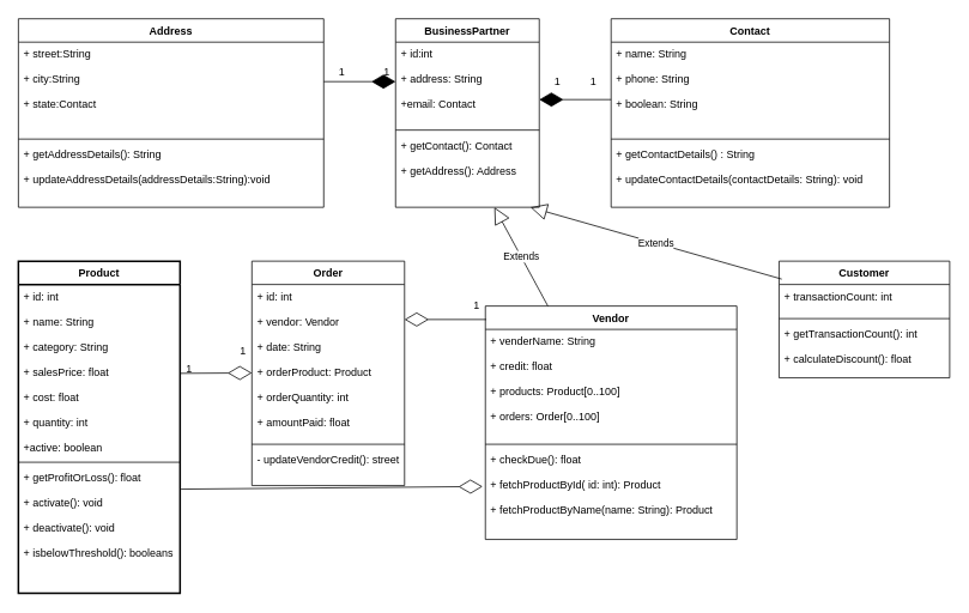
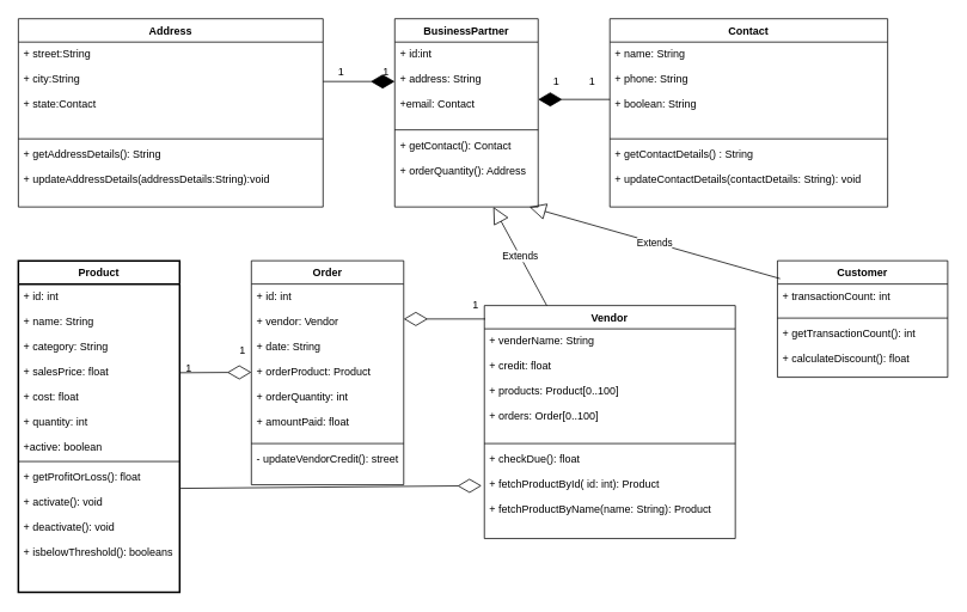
- <mxCell id="10" value="+ getContact(): Contact&#10;&#10;+ getAddress(): Address&#10;" style="text;strokeColor=none;fillColor=none;align=left;verticalAlign=top;spacingLeft=4;spacingRight=4;overflow=hidden;rotatable=0;points=[[0,0.5],[1,0.5]];portConstraint=eastwest;" vertex="1" parent="7"><mxGeometry y="128" width="160" height="82" as="geometry" /></mxCell>
+ <mxCell id="10" value="+ getContact(): Contact&#10;&#10;+ orderQuantity(): Address&#10;" style="text;strokeColor=none;fillColor=none;align=left;verticalAlign=top;spacingLeft=4;spacingRight=4;overflow=hidden;rotatable=0;points=[[0,0.5],[1,0.5]];portConstraint=eastwest;" vertex="1" parent="7"><mxGeometry y="128" width="160" height="82" as="geometry" /></mxCell>
